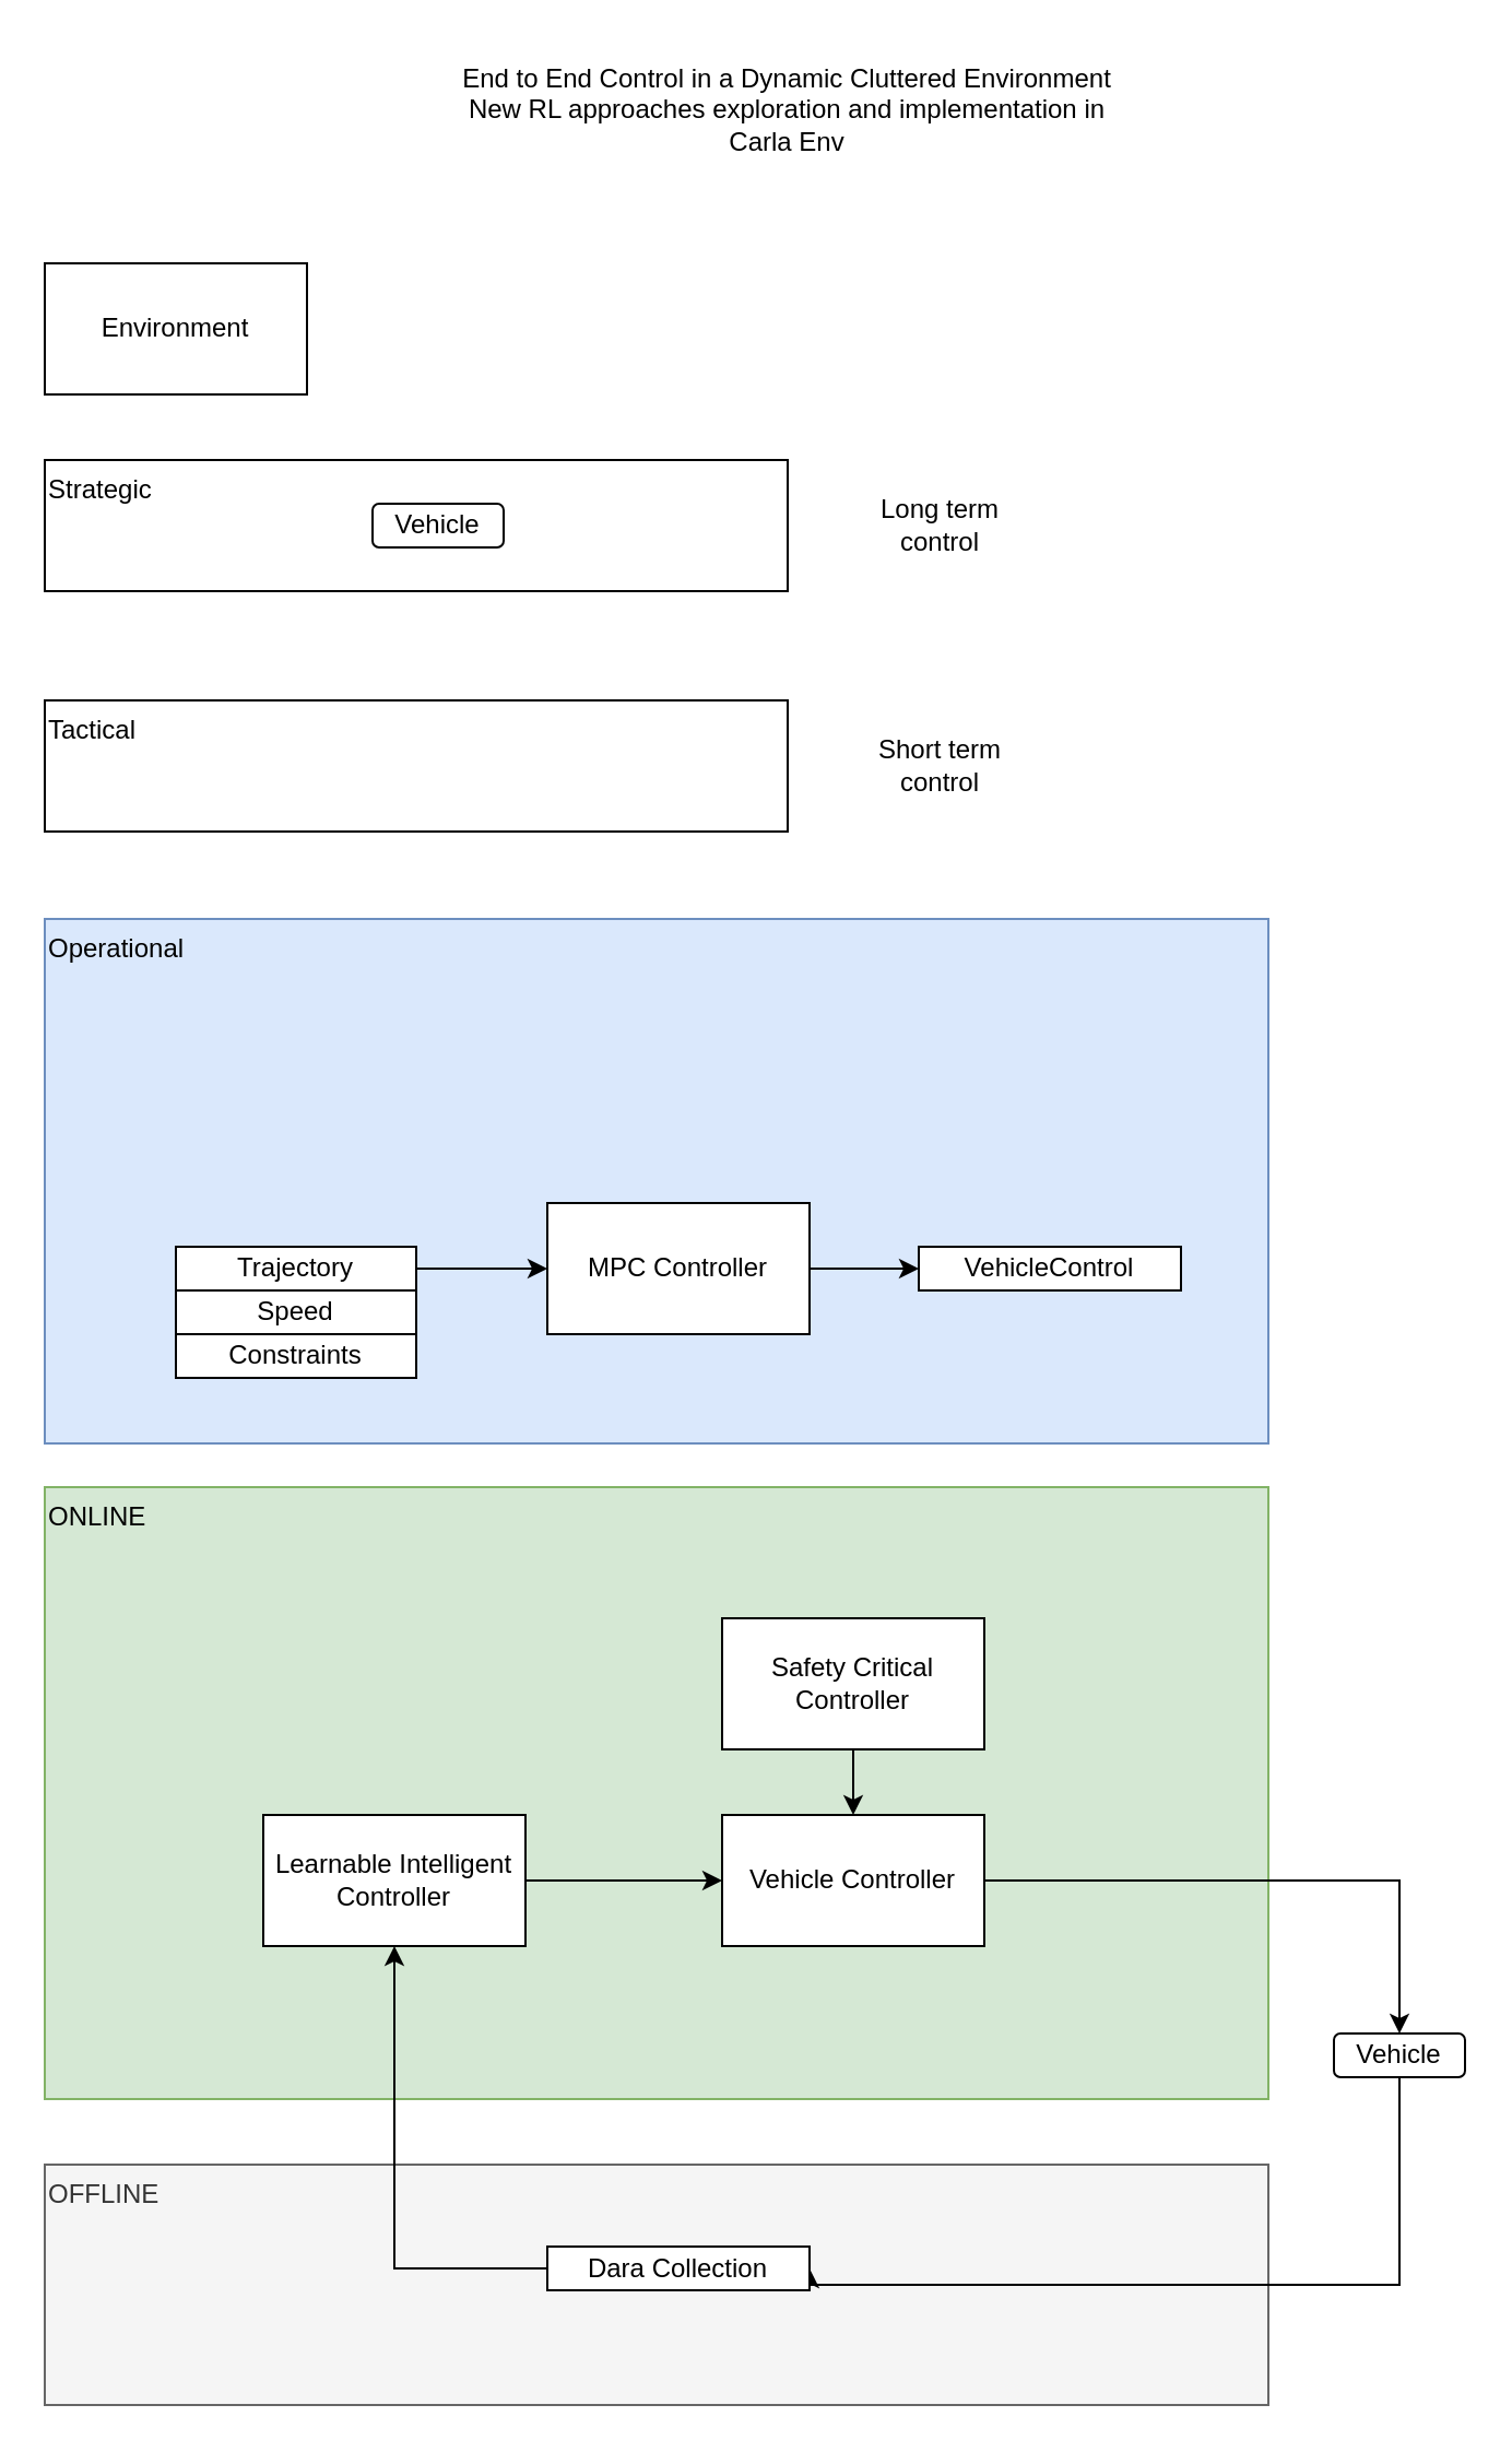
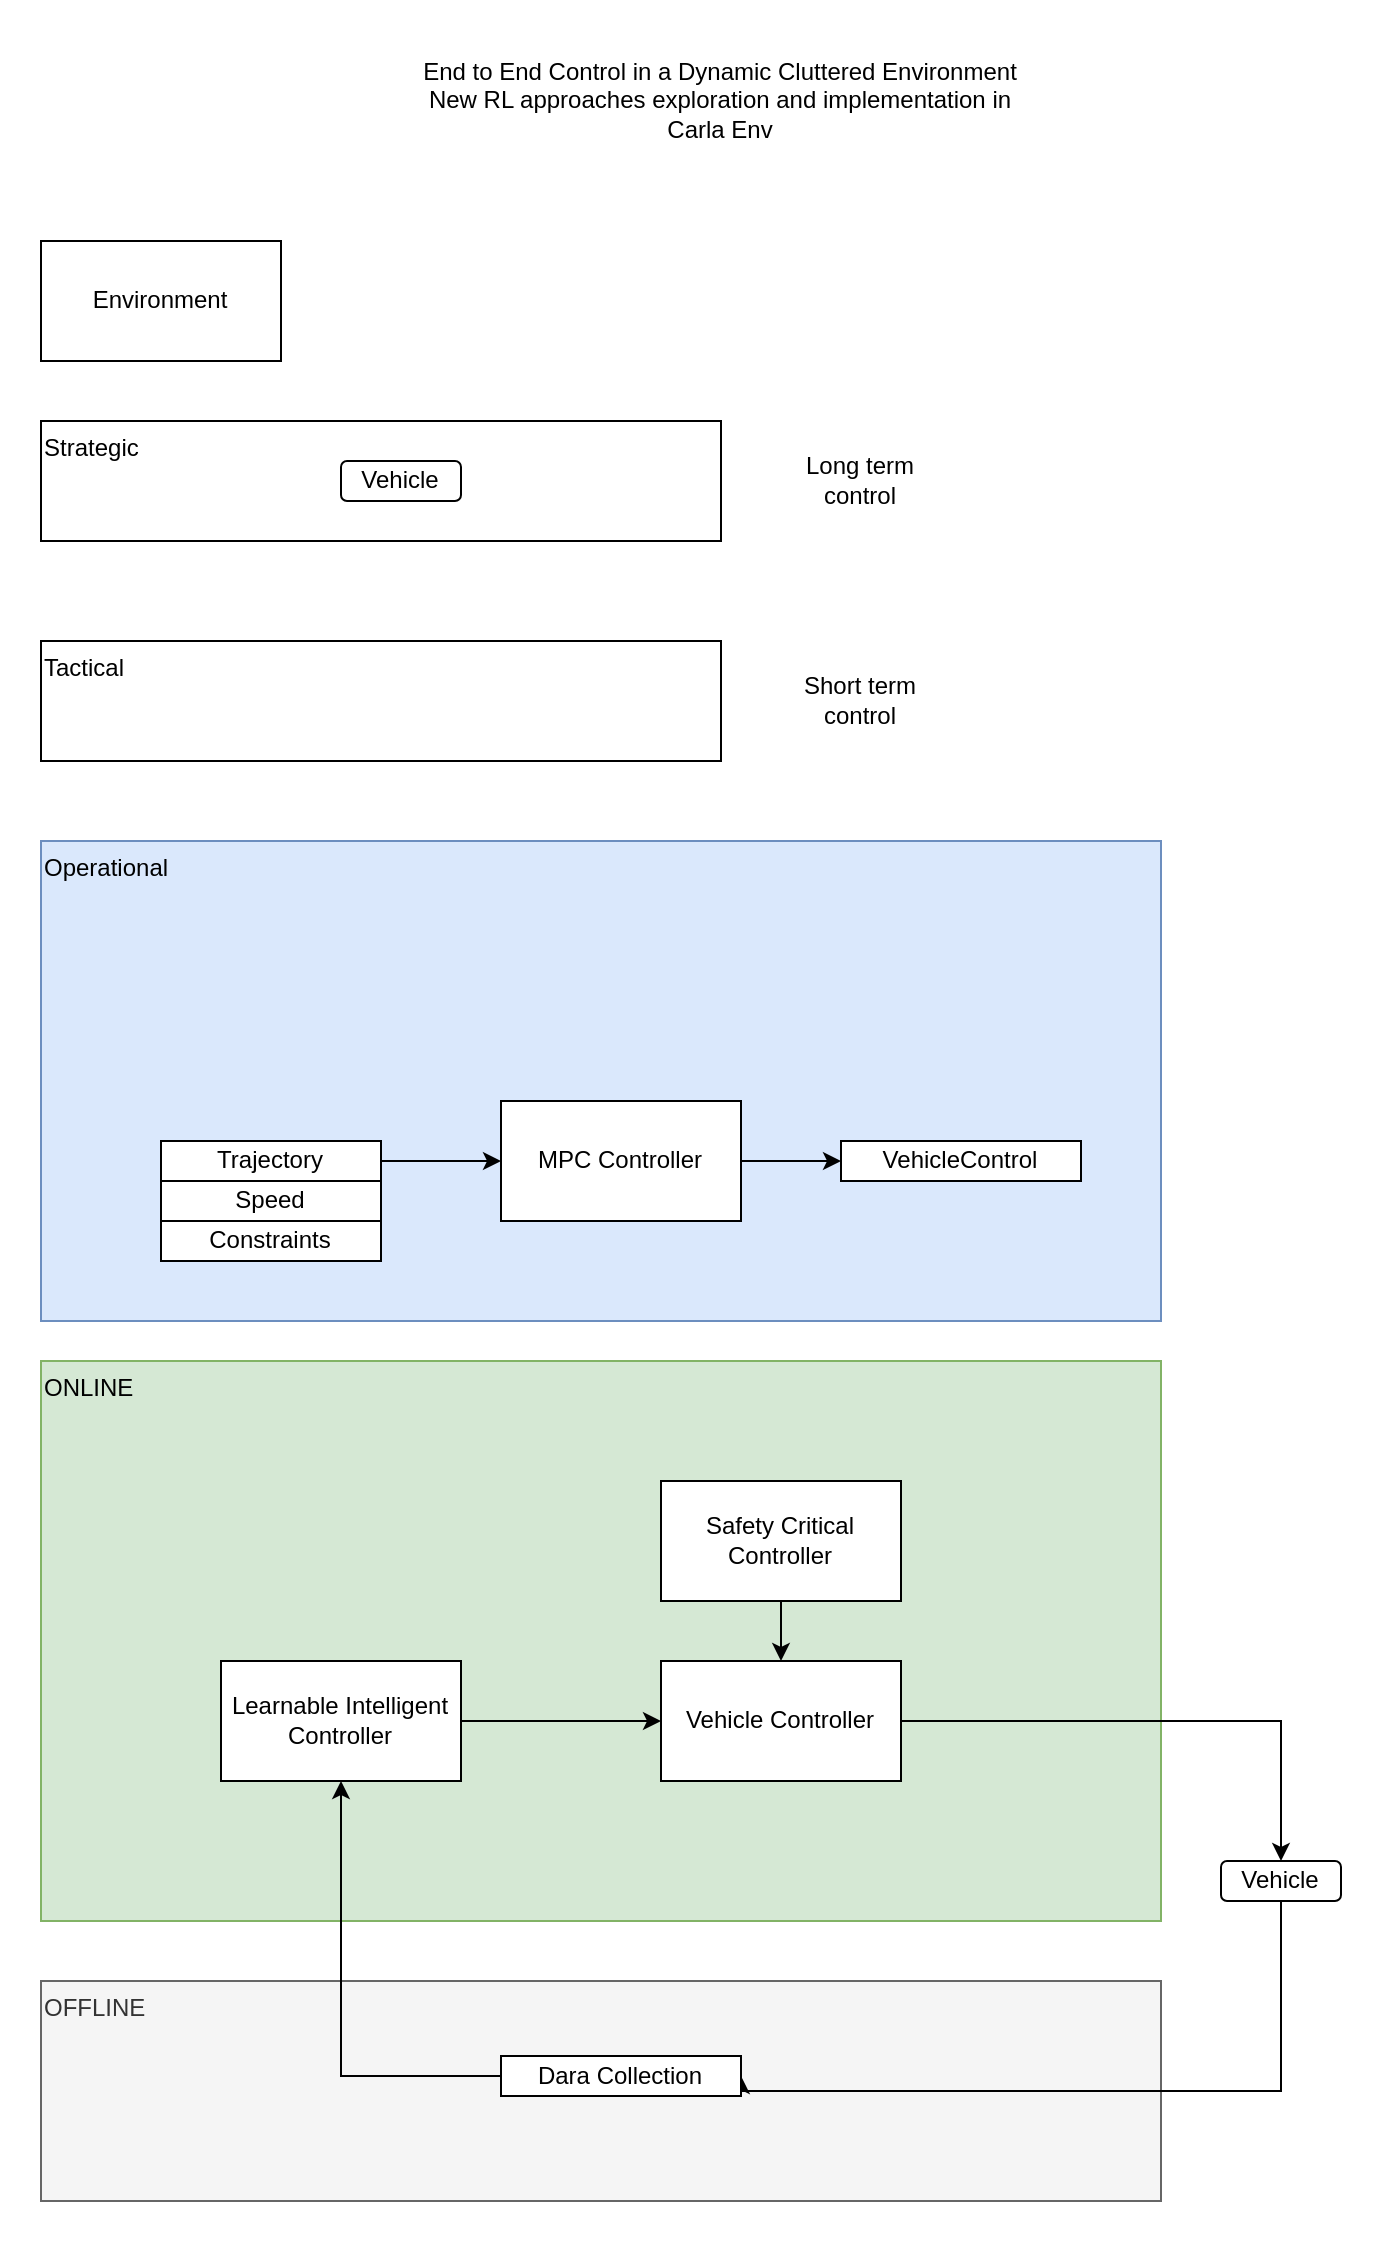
- <mxCell id="23" value="Learnable Intelligent Controller" style="rounded=0;whiteSpace=wrap;html=1;" parent="1" vertex="1"><mxGeometry x="120" y="830" width="120" height="60" as="geometry" /></mxCell>
+ <mxCell id="23" value="Learnable Intelligent Controller" style="rounded=0;whiteSpace=wrap;html=1;" parent="1" vertex="1"><mxGeometry x="110" y="830" width="120" height="60" as="geometry" /></mxCell>
